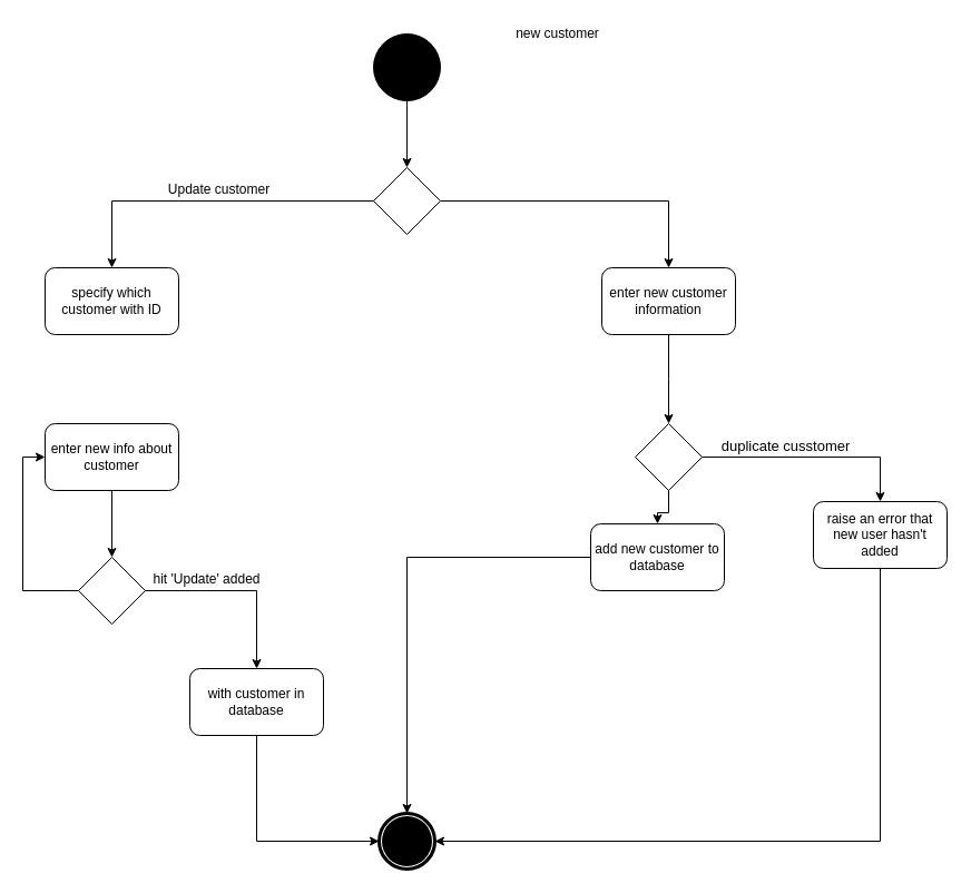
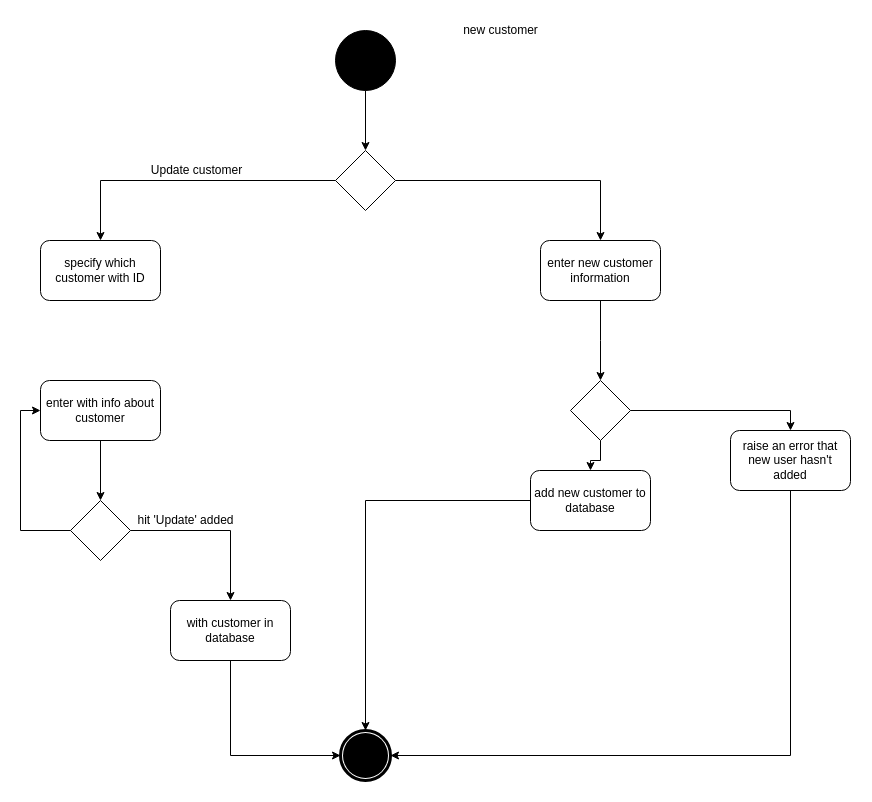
- <mxCell id="25" value="&lt;font style=&quot;font-size: 13px&quot;&gt;duplicate cusstomer&lt;/font&gt;" style="text;html=1;align=center;verticalAlign=middle;resizable=0;points=[];autosize=1;" vertex="1" parent="1"><mxGeometry x="640" y="390" width="130" height="20" as="geometry" /></mxCell>
- <mxCell id="10" value="enter new info about customer" style="rounded=1;whiteSpace=wrap;html=1;fillColor=none;" vertex="1" parent="1"><mxGeometry x="40" y="380" width="120" height="60" as="geometry" /></mxCell>
+ <mxCell id="10" value="enter with info about customer" style="rounded=1;whiteSpace=wrap;html=1;fillColor=none;" vertex="1" parent="1"><mxGeometry x="40" y="380" width="120" height="60" as="geometry" /></mxCell>
- <mxCell id="22" value="raise an error that new user hasn't added" style="rounded=1;whiteSpace=wrap;html=1;fillColor=none;" vertex="1" parent="1"><mxGeometry x="730" y="450" width="120" height="60" as="geometry" /></mxCell>
+ <mxCell id="22" value="raise an error that new user hasn't added" style="rounded=1;whiteSpace=wrap;html=1;fillColor=none;" vertex="1" parent="1"><mxGeometry x="730" y="430" width="120" height="60" as="geometry" /></mxCell>
